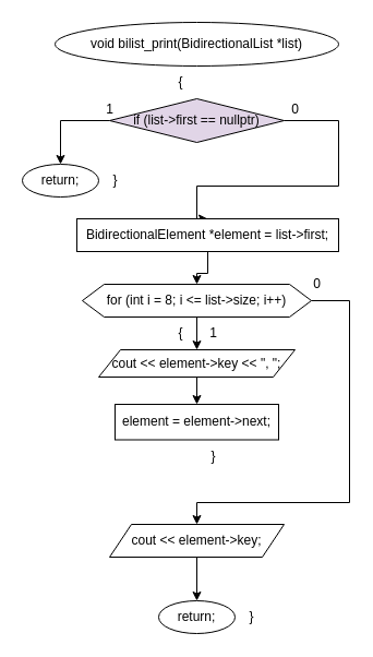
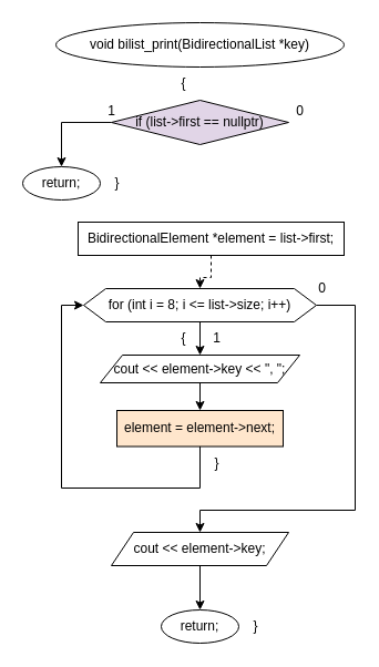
- <mxCell id="2" value="void bilist_print(BidirectionalList *list)" style="ellipse;whiteSpace=wrap;html=1;" parent="1" vertex="1"><mxGeometry x="50" y="20" width="260" height="40" as="geometry" /></mxCell>
+ <mxCell id="2" value="void bilist_print(BidirectionalList *key)" style="ellipse;whiteSpace=wrap;html=1;" parent="1" vertex="1"><mxGeometry x="50" y="20" width="260" height="40" as="geometry" /></mxCell>
- <mxCell id="4" style="edgeStyle=orthogonalEdgeStyle;rounded=0;orthogonalLoop=1;jettySize=auto;html=1;entryX=0.5;entryY=0;entryDx=0;entryDy=0;" parent="1" source="5" target="9" edge="1"><mxGeometry relative="1" as="geometry"><Array as="points"><mxPoint x="310" y="110" /><mxPoint x="310" y="170" /><mxPoint x="180" y="170" /></Array></mxGeometry></mxCell>
- <mxCell id="8" value="" style="edgeStyle=orthogonalEdgeStyle;rounded=0;orthogonalLoop=1;jettySize=auto;html=1;" parent="1" source="9" target="14" edge="1"><mxGeometry relative="1" as="geometry" /></mxCell>
+ <mxCell id="8" value="" style="edgeStyle=orthogonalEdgeStyle;rounded=0;orthogonalLoop=1;jettySize=auto;html=1;dashed=1;" parent="1" source="9" target="14" edge="1"><mxGeometry relative="1" as="geometry" /></mxCell>
- <mxCell id="20" value="element = element-&amp;gt;next;" style="whiteSpace=wrap;html=1;" parent="1" vertex="1"><mxGeometry x="105" y="370" width="150" height="32.5" as="geometry" /></mxCell>
+ <mxCell id="20" value="element = element-&amp;gt;next;" style="whiteSpace=wrap;html=1;fillColor=#ffe6cc;" parent="1" vertex="1"><mxGeometry x="105" y="370" width="150" height="32.5" as="geometry" /></mxCell>
+ <mxCell id="19" style="edgeStyle=orthogonalEdgeStyle;rounded=0;orthogonalLoop=1;jettySize=auto;html=1;entryX=0;entryY=0.5;entryDx=0;entryDy=0;" parent="1" source="20" target="14" edge="1"><mxGeometry relative="1" as="geometry"><Array as="points"><mxPoint x="180" y="440" /><mxPoint x="55" y="440" /><mxPoint x="55" y="275" /></Array></mxGeometry></mxCell>
